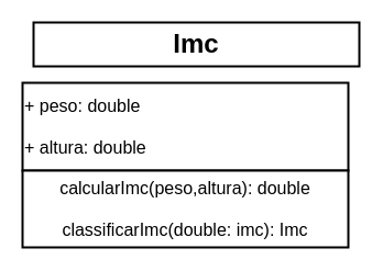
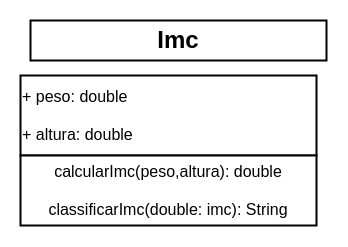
- <mxCell id="4" value="&lt;font size=&quot;3&quot;&gt;calcularImc(peso,altura): double&lt;/font&gt;&lt;div&gt;&lt;font size=&quot;3&quot;&gt;&lt;br&gt;&lt;/font&gt;&lt;div&gt;&lt;font size=&quot;3&quot;&gt;classificarImc(double: imc): Imc&lt;/font&gt;&lt;/div&gt;&lt;/div&gt;" style="html=1;whiteSpace=wrap;strokeWidth=2;movable=1;resizable=1;rotatable=1;deletable=1;editable=1;locked=0;connectable=1;" vertex="1" parent="1"><mxGeometry x="20" y="155" width="296" height="70" as="geometry" /></mxCell>
+ <mxCell id="4" value="&lt;font size=&quot;3&quot;&gt;calcularImc(peso,altura): double&lt;/font&gt;&lt;div&gt;&lt;font size=&quot;3&quot;&gt;&lt;br&gt;&lt;/font&gt;&lt;div&gt;&lt;font size=&quot;3&quot;&gt;classificarImc(double: imc): String&lt;/font&gt;&lt;/div&gt;&lt;/div&gt;" style="html=1;whiteSpace=wrap;strokeWidth=2;movable=1;resizable=1;rotatable=1;deletable=1;editable=1;locked=0;connectable=1;" vertex="1" parent="1"><mxGeometry x="20" y="155" width="296" height="70" as="geometry" /></mxCell>
